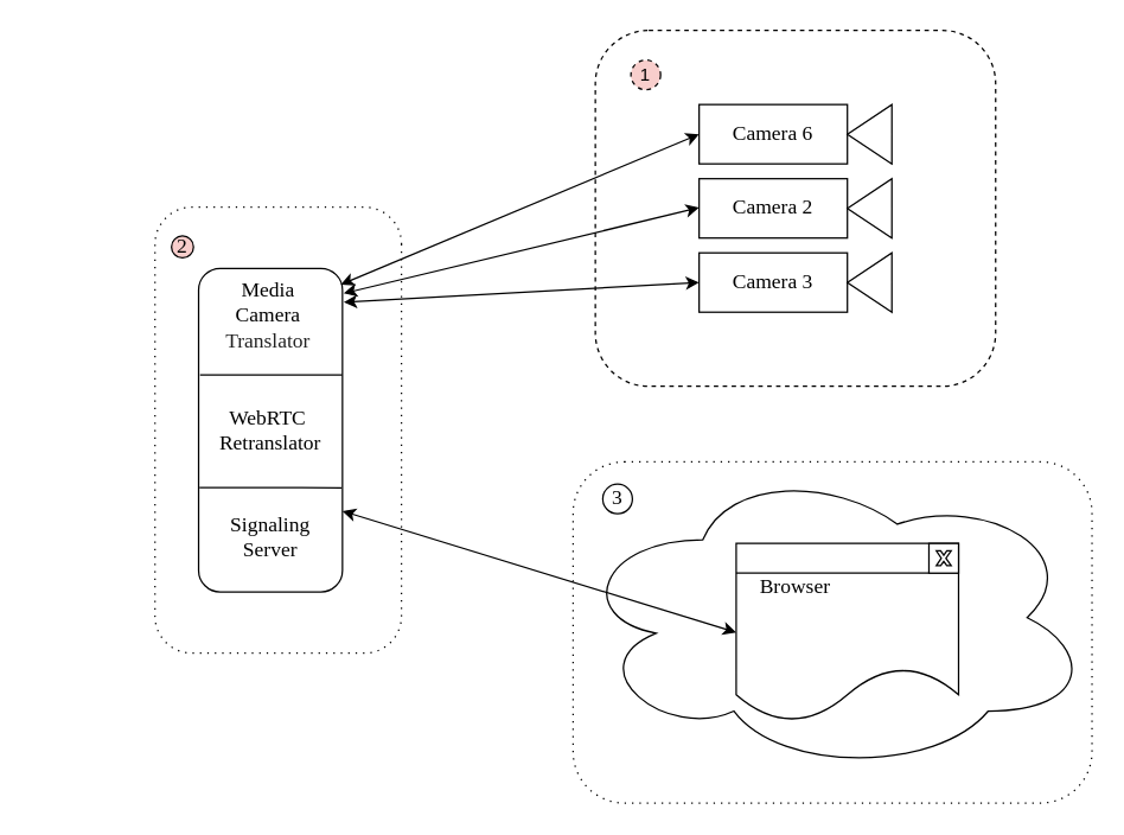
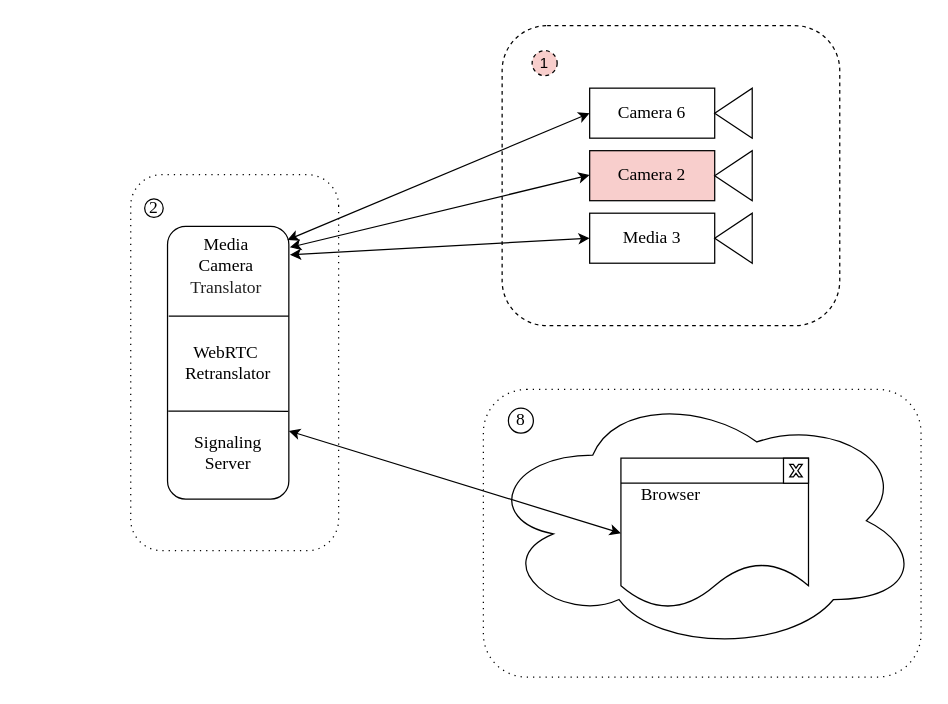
- <mxCell id="18" value="&lt;font style=&quot;font-size: 14px&quot; face=&quot;Times New Roman&quot;&gt;Camera 2&lt;/font&gt;" style="rounded=0;whiteSpace=wrap;html=1;" parent="17" vertex="1"><mxGeometry x="-50" width="100" height="40" as="geometry" /></mxCell>
+ <mxCell id="18" value="&lt;font style=&quot;font-size: 14px&quot; face=&quot;Times New Roman&quot;&gt;Camera 2&lt;/font&gt;" style="rounded=0;whiteSpace=wrap;html=1;fillColor=#f8cecc;" parent="17" vertex="1"><mxGeometry x="-50" width="100" height="40" as="geometry" /></mxCell>
- <mxCell id="27" value="&lt;font face=&quot;Times New Roman&quot;&gt;&lt;span style=&quot;font-size: 14px&quot;&gt;2&lt;br&gt;&lt;/span&gt;&lt;/font&gt;" style="ellipse;whiteSpace=wrap;html=1;aspect=fixed;rotation=0;direction=east;fillColor=#f8cecc;" parent="24" vertex="1"><mxGeometry x="94.257" y="-53.361" width="14.842" height="14.842" as="geometry" /></mxCell>
+ <mxCell id="27" value="&lt;font face=&quot;Times New Roman&quot;&gt;&lt;span style=&quot;font-size: 14px&quot;&gt;2&lt;br&gt;&lt;/span&gt;&lt;/font&gt;" style="ellipse;whiteSpace=wrap;html=1;aspect=fixed;rotation=0;direction=east;" parent="24" vertex="1"><mxGeometry x="94.257" y="-53.361" width="14.842" height="14.842" as="geometry" /></mxCell>
- <mxCell id="21" value="&lt;font style=&quot;font-size: 14px&quot; face=&quot;Times New Roman&quot;&gt;Camera 3&lt;/font&gt;" style="rounded=0;whiteSpace=wrap;html=1;" parent="20" vertex="1"><mxGeometry x="-50" width="100" height="40" as="geometry" /></mxCell>
+ <mxCell id="21" value="&lt;font style=&quot;font-size: 14px&quot; face=&quot;Times New Roman&quot;&gt;Media 3&lt;/font&gt;" style="rounded=0;whiteSpace=wrap;html=1;" parent="20" vertex="1"><mxGeometry x="-50" width="100" height="40" as="geometry" /></mxCell>
- <mxCell id="12" value="&lt;font face=&quot;Times New Roman&quot; style=&quot;font-size: 14px&quot;&gt;3&lt;/font&gt;" style="ellipse;whiteSpace=wrap;html=1;aspect=fixed;" parent="4" vertex="1"><mxGeometry x="20" y="15" width="20" height="20" as="geometry" /></mxCell>
+ <mxCell id="12" value="&lt;font face=&quot;Times New Roman&quot; style=&quot;font-size: 14px&quot;&gt;8&lt;/font&gt;" style="ellipse;whiteSpace=wrap;html=1;aspect=fixed;" parent="4" vertex="1"><mxGeometry x="20" y="15" width="20" height="20" as="geometry" /></mxCell>
